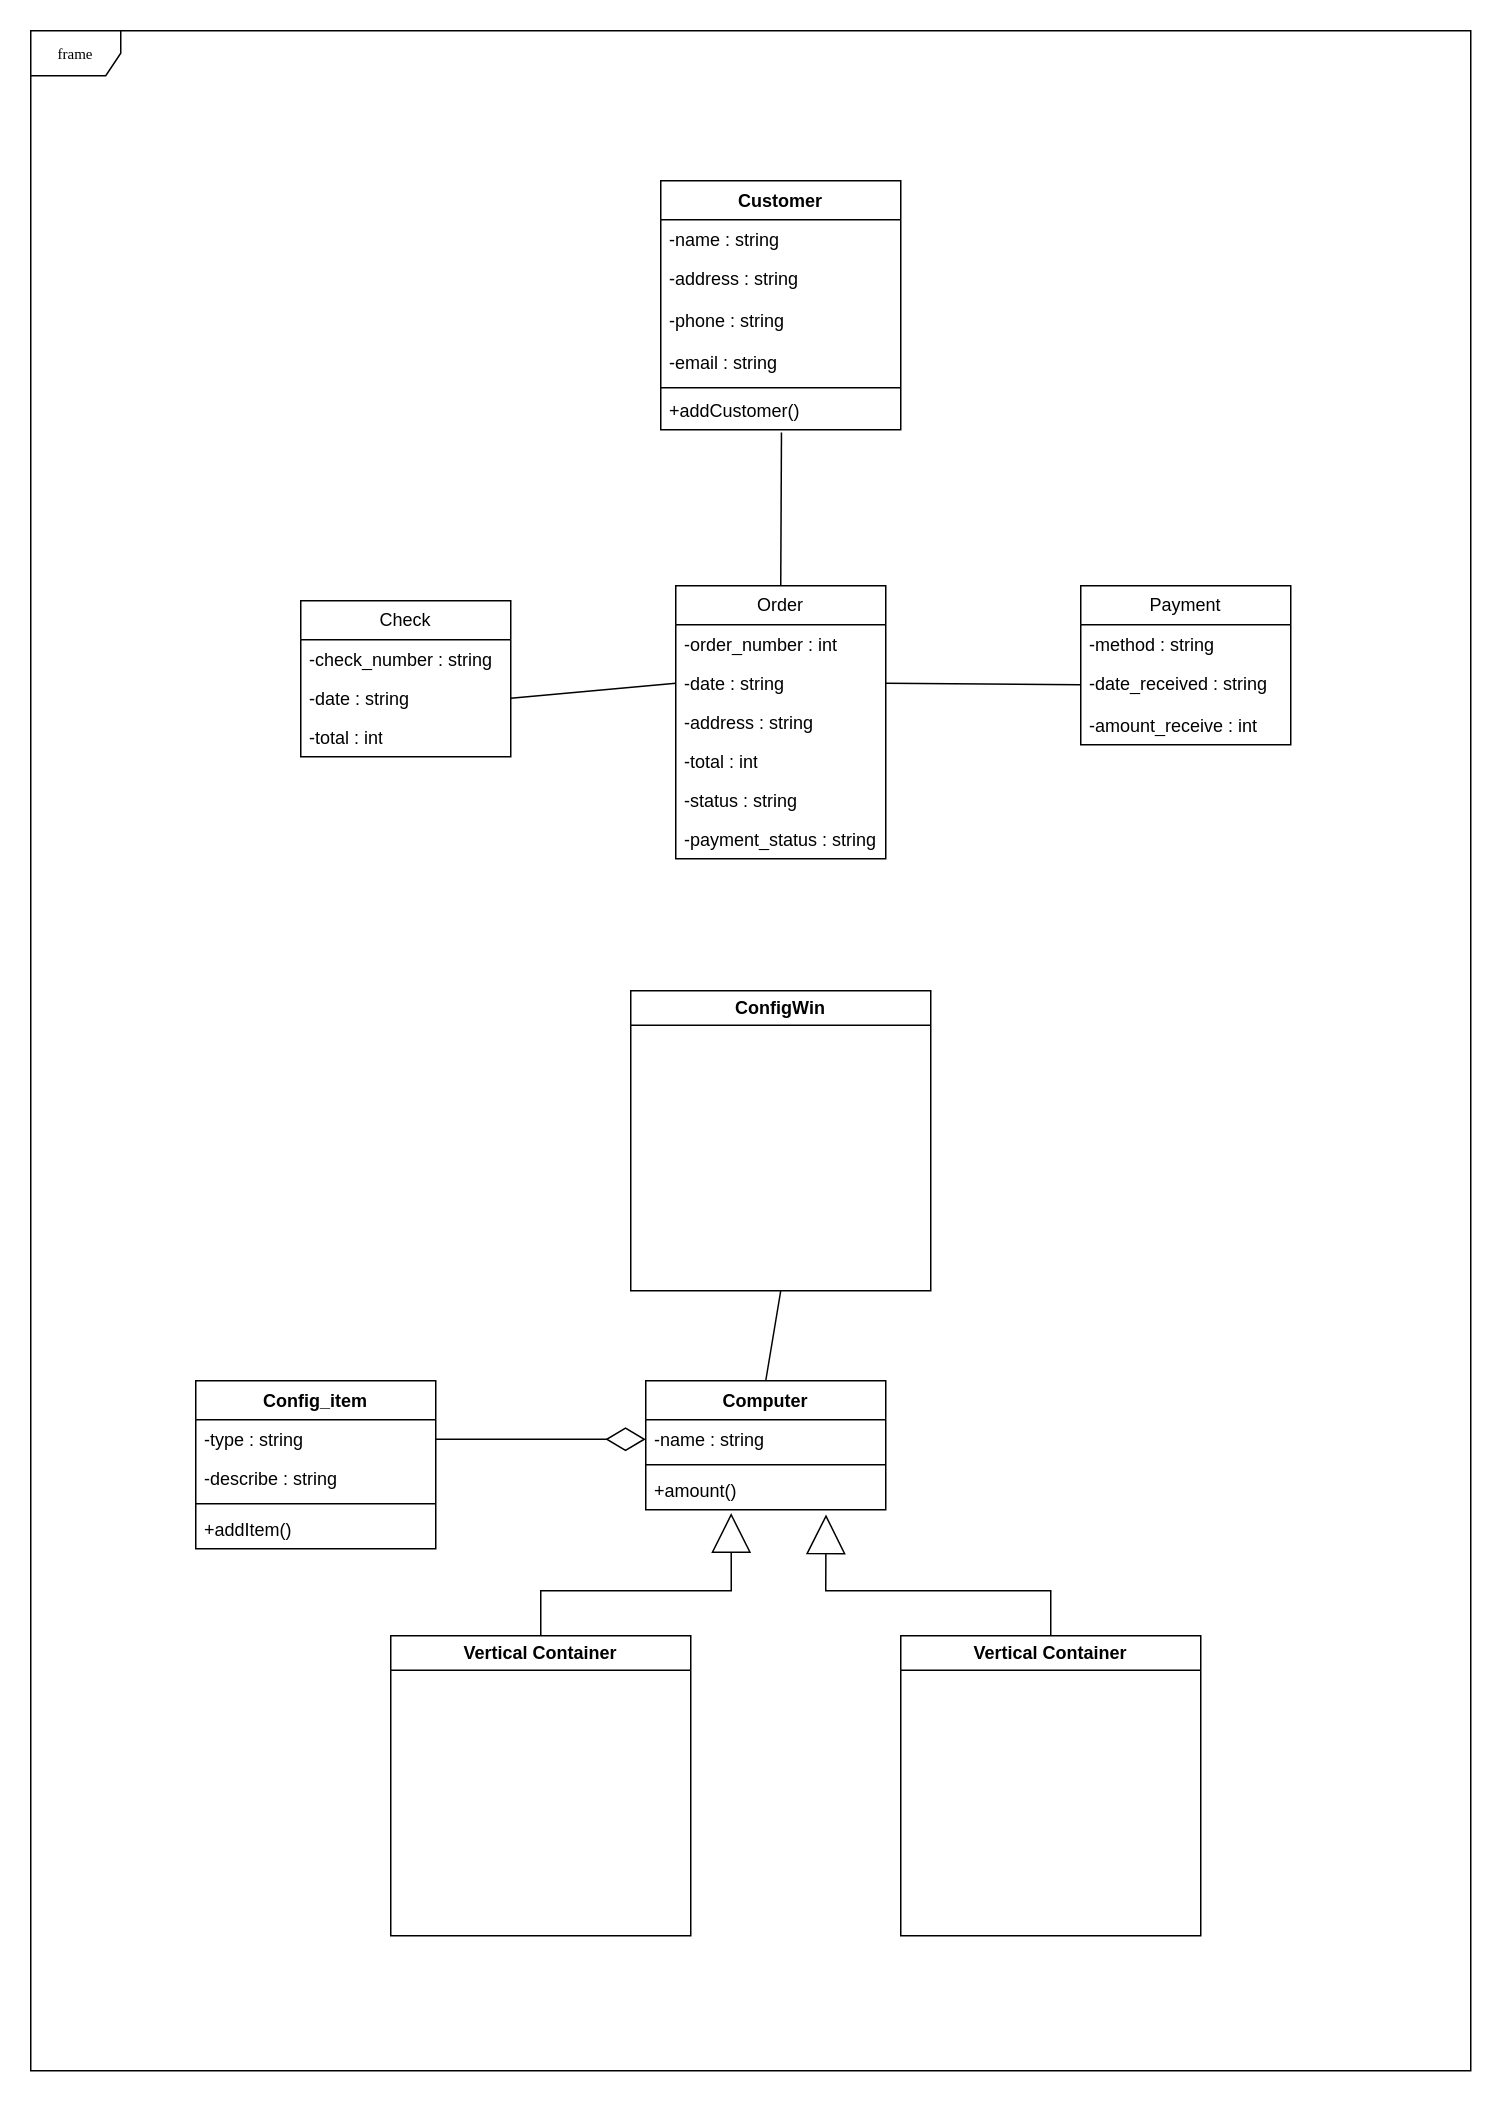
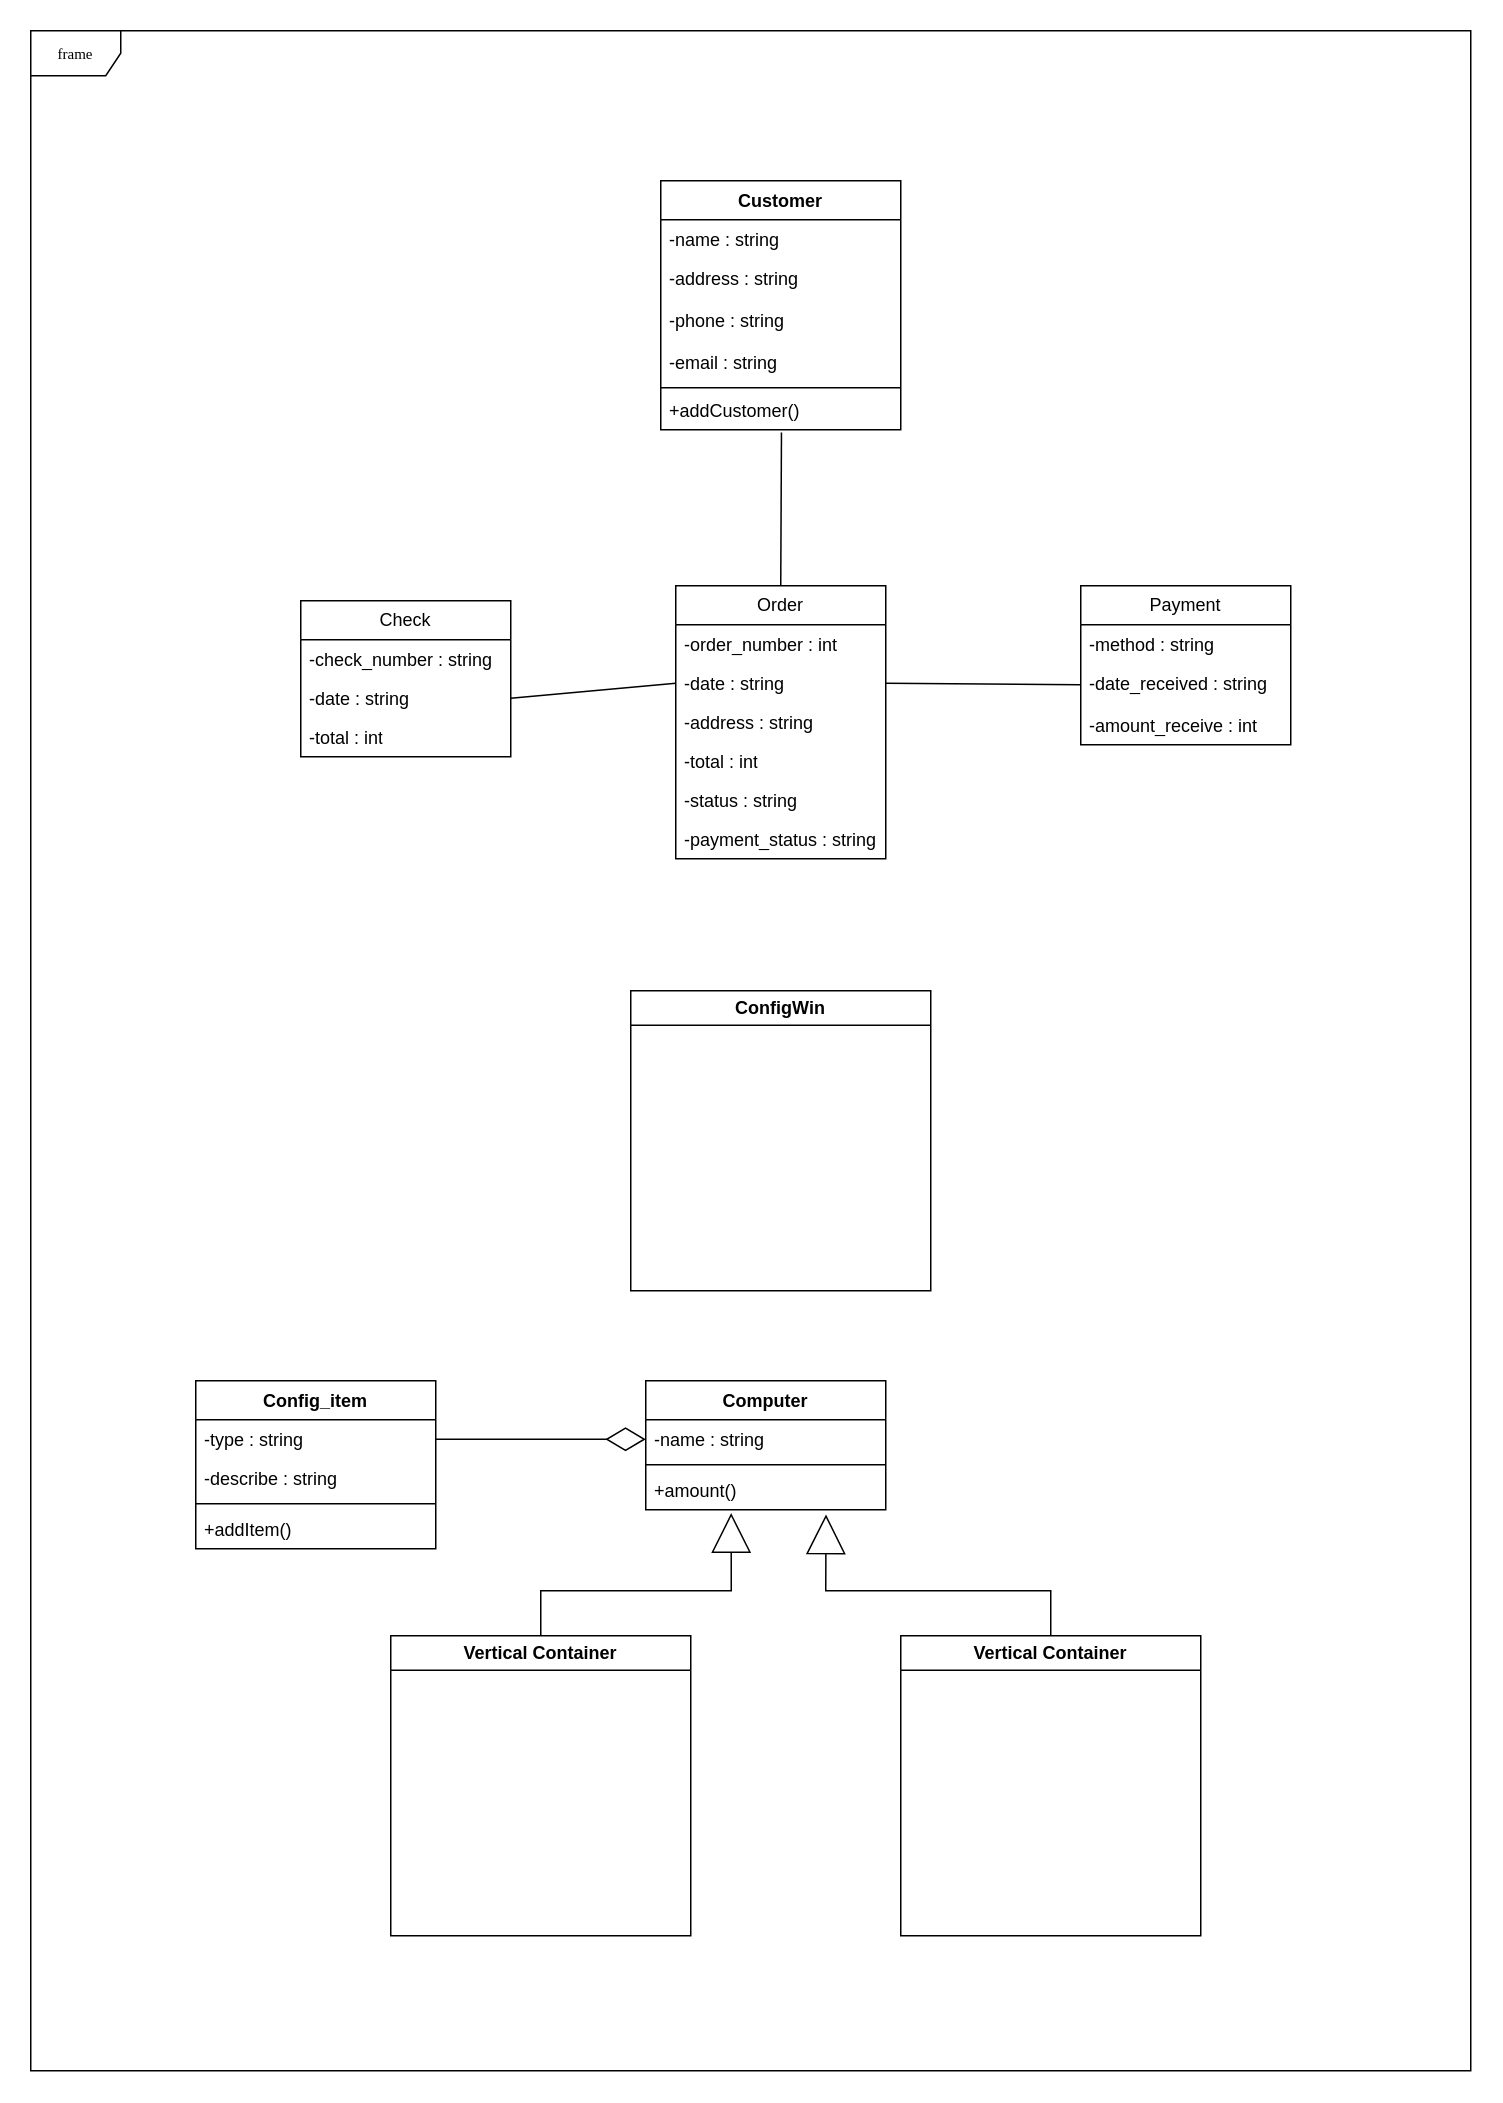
- <mxCell id="33" value="" style="endArrow=none;html=1;rounded=0;entryX=0.5;entryY=1;entryDx=0;entryDy=0;exitX=0.5;exitY=0;exitDx=0;exitDy=0;" edge="1" parent="1" source="29" target="28"><mxGeometry width="50" height="50" relative="1" as="geometry"><mxPoint x="480" y="920" as="sourcePoint" /><mxPoint x="530" y="870" as="targetPoint" /></mxGeometry></mxCell>
